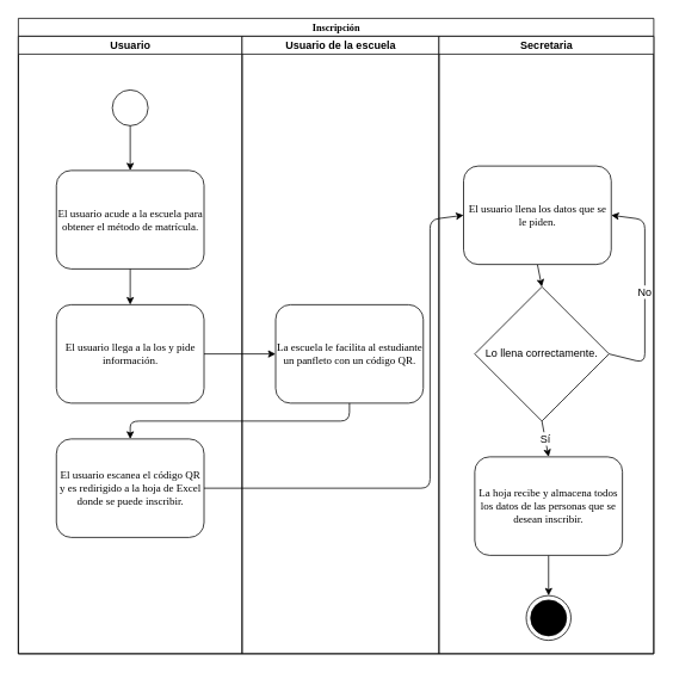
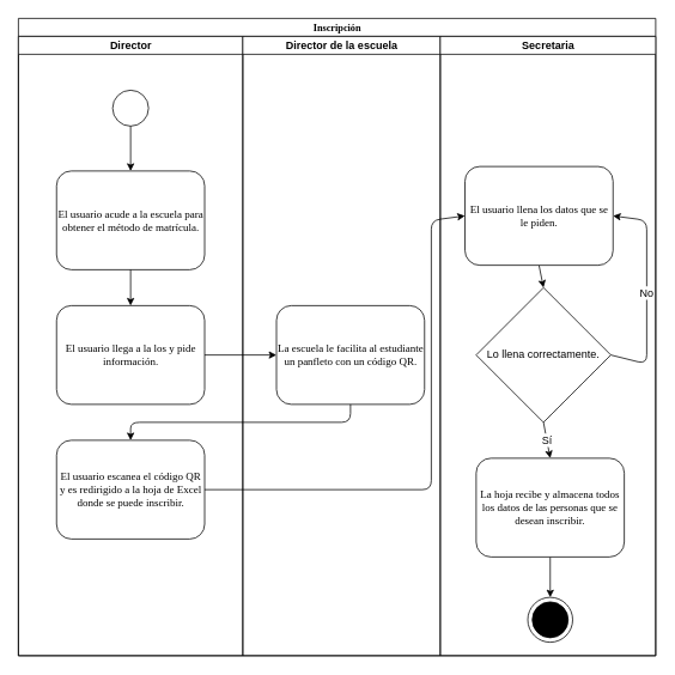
- <mxCell id="3" value="Usuario" style="swimlane;html=1;startSize=20;" parent="2" vertex="1"><mxGeometry y="20" width="250" height="690" as="geometry" /></mxCell>
+ <mxCell id="3" value="Director" style="swimlane;html=1;startSize=20;" parent="2" vertex="1"><mxGeometry y="20" width="250" height="690" as="geometry" /></mxCell>
- <mxCell id="10" value="Usuario de la escuela" style="swimlane;html=1;startSize=20;" parent="2" vertex="1"><mxGeometry x="250" y="20" width="220" height="690" as="geometry" /></mxCell>
+ <mxCell id="10" value="Director de la escuela" style="swimlane;html=1;startSize=20;" parent="2" vertex="1"><mxGeometry x="250" y="20" width="220" height="690" as="geometry" /></mxCell>
